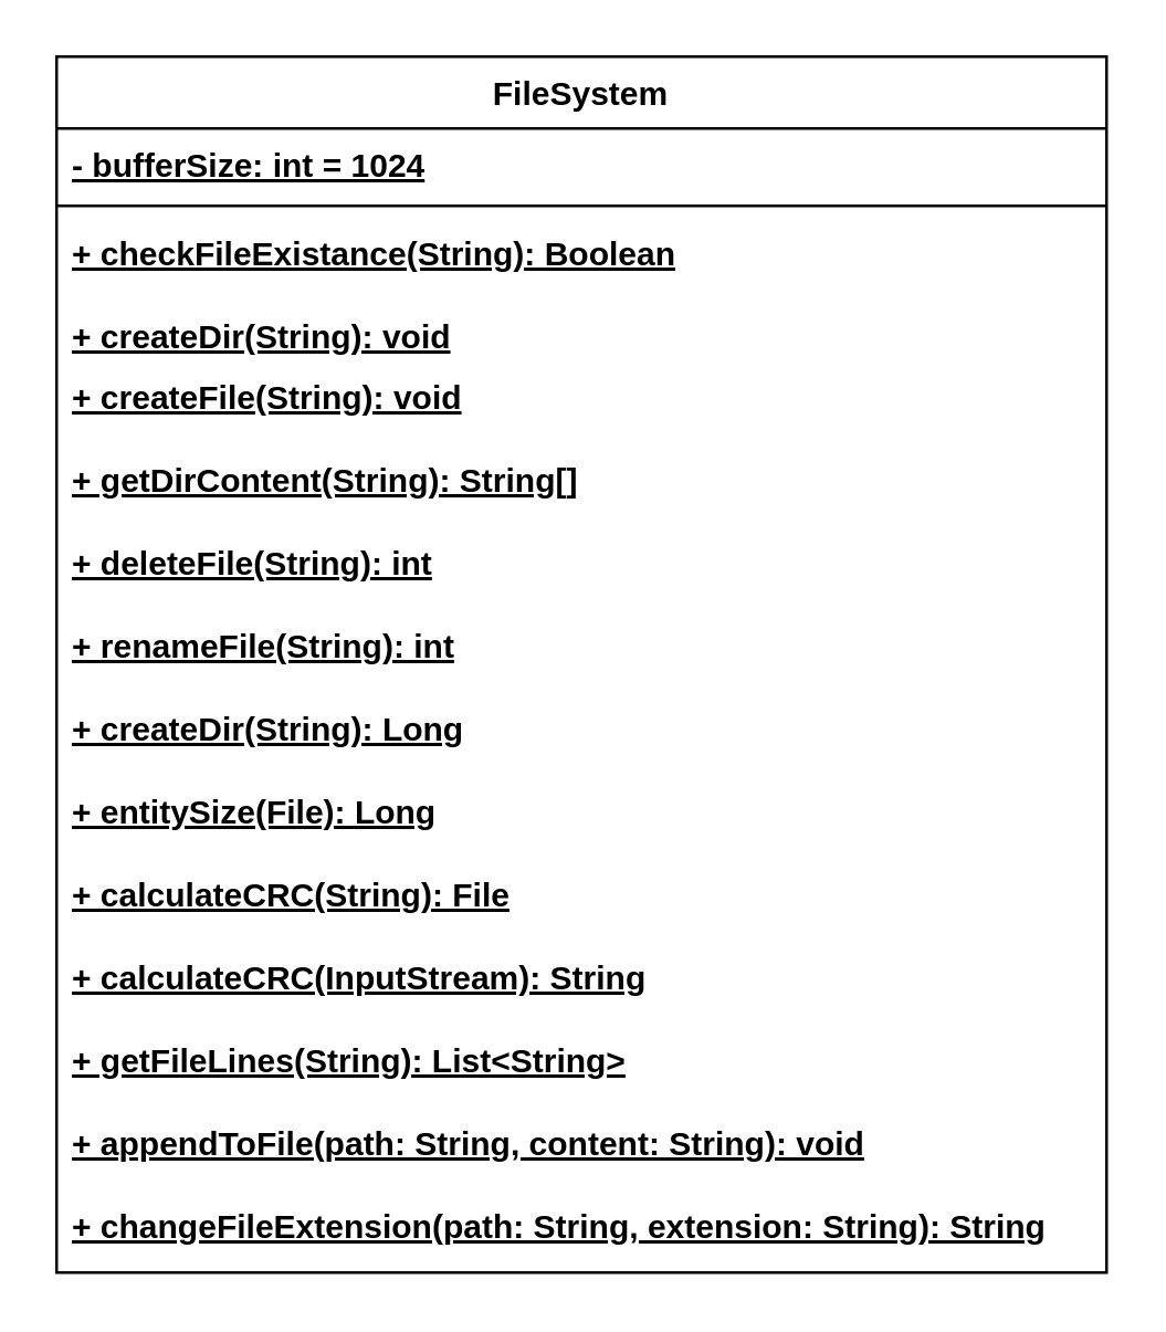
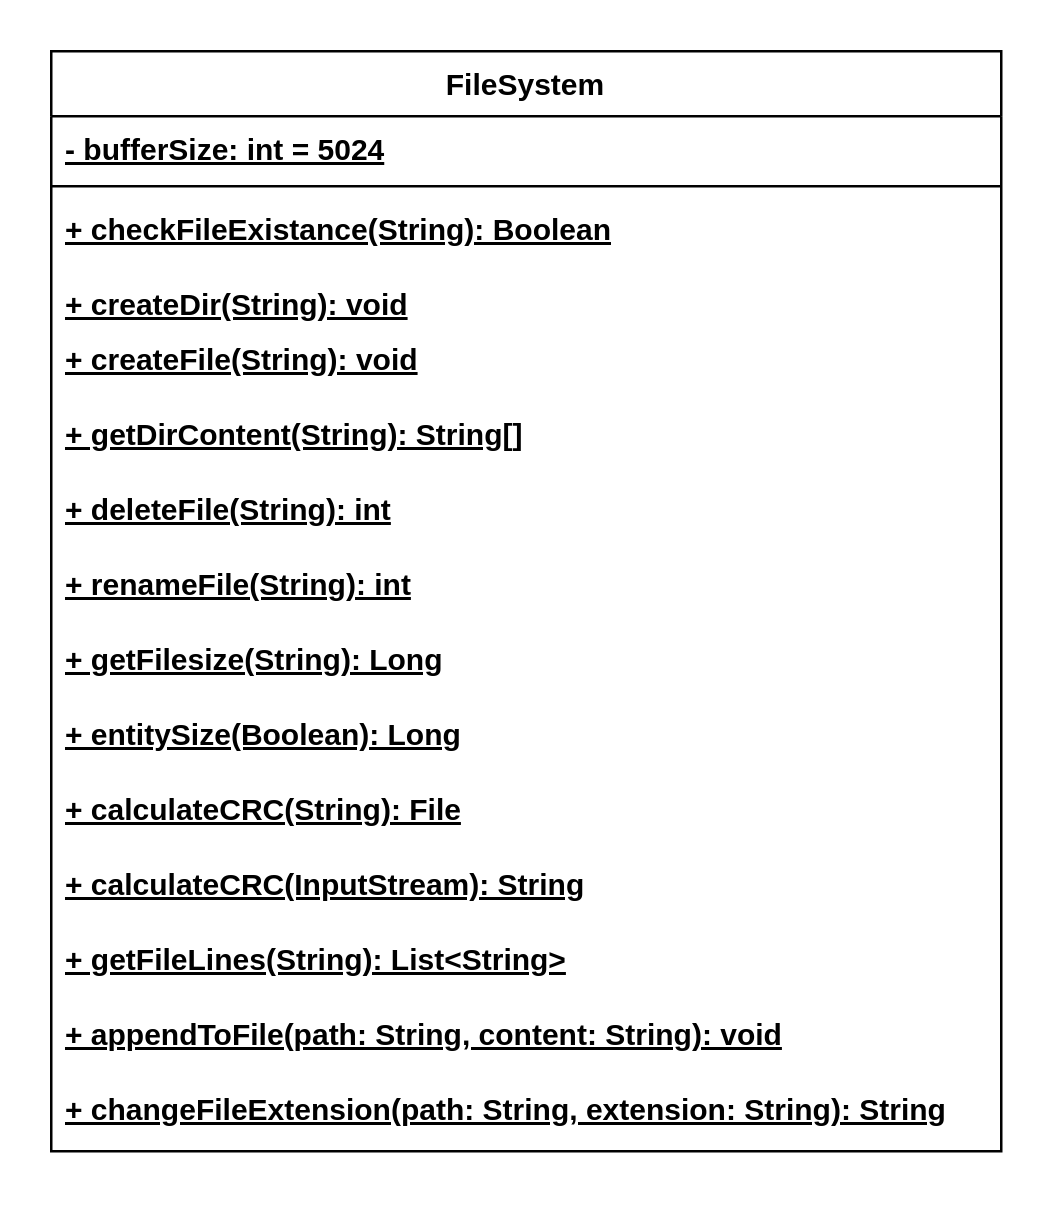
- <mxCell id="3" value="- bufferSize: int = 1024" style="text;strokeColor=none;fillColor=none;align=left;verticalAlign=top;spacingLeft=4;spacingRight=4;overflow=hidden;rotatable=0;points=[[0,0.5],[1,0.5]];portConstraint=eastwest;fontStyle=5" parent="2" vertex="1"><mxGeometry y="26" width="380" height="24" as="geometry" /></mxCell>
+ <mxCell id="3" value="- bufferSize: int = 5024" style="text;strokeColor=none;fillColor=none;align=left;verticalAlign=top;spacingLeft=4;spacingRight=4;overflow=hidden;rotatable=0;points=[[0,0.5],[1,0.5]];portConstraint=eastwest;fontStyle=5" parent="2" vertex="1"><mxGeometry y="26" width="380" height="24" as="geometry" /></mxCell>
- <mxCell id="11" value="+ createDir(String): Long" style="text;strokeColor=none;fillColor=none;align=left;verticalAlign=top;spacingLeft=4;spacingRight=4;overflow=hidden;rotatable=0;points=[[0,0.5],[1,0.5]];portConstraint=eastwest;fontStyle=5" parent="2" vertex="1"><mxGeometry y="230" width="380" height="30" as="geometry" /></mxCell>
+ <mxCell id="11" value="+ getFilesize(String): Long" style="text;strokeColor=none;fillColor=none;align=left;verticalAlign=top;spacingLeft=4;spacingRight=4;overflow=hidden;rotatable=0;points=[[0,0.5],[1,0.5]];portConstraint=eastwest;fontStyle=5" parent="2" vertex="1"><mxGeometry y="230" width="380" height="30" as="geometry" /></mxCell>
- <mxCell id="12" value="+ entitySize(File): Long" style="text;strokeColor=none;fillColor=none;align=left;verticalAlign=top;spacingLeft=4;spacingRight=4;overflow=hidden;rotatable=0;points=[[0,0.5],[1,0.5]];portConstraint=eastwest;fontStyle=5" parent="2" vertex="1"><mxGeometry y="260" width="380" height="30" as="geometry" /></mxCell>
+ <mxCell id="12" value="+ entitySize(Boolean): Long" style="text;strokeColor=none;fillColor=none;align=left;verticalAlign=top;spacingLeft=4;spacingRight=4;overflow=hidden;rotatable=0;points=[[0,0.5],[1,0.5]];portConstraint=eastwest;fontStyle=5" parent="2" vertex="1"><mxGeometry y="260" width="380" height="30" as="geometry" /></mxCell>
